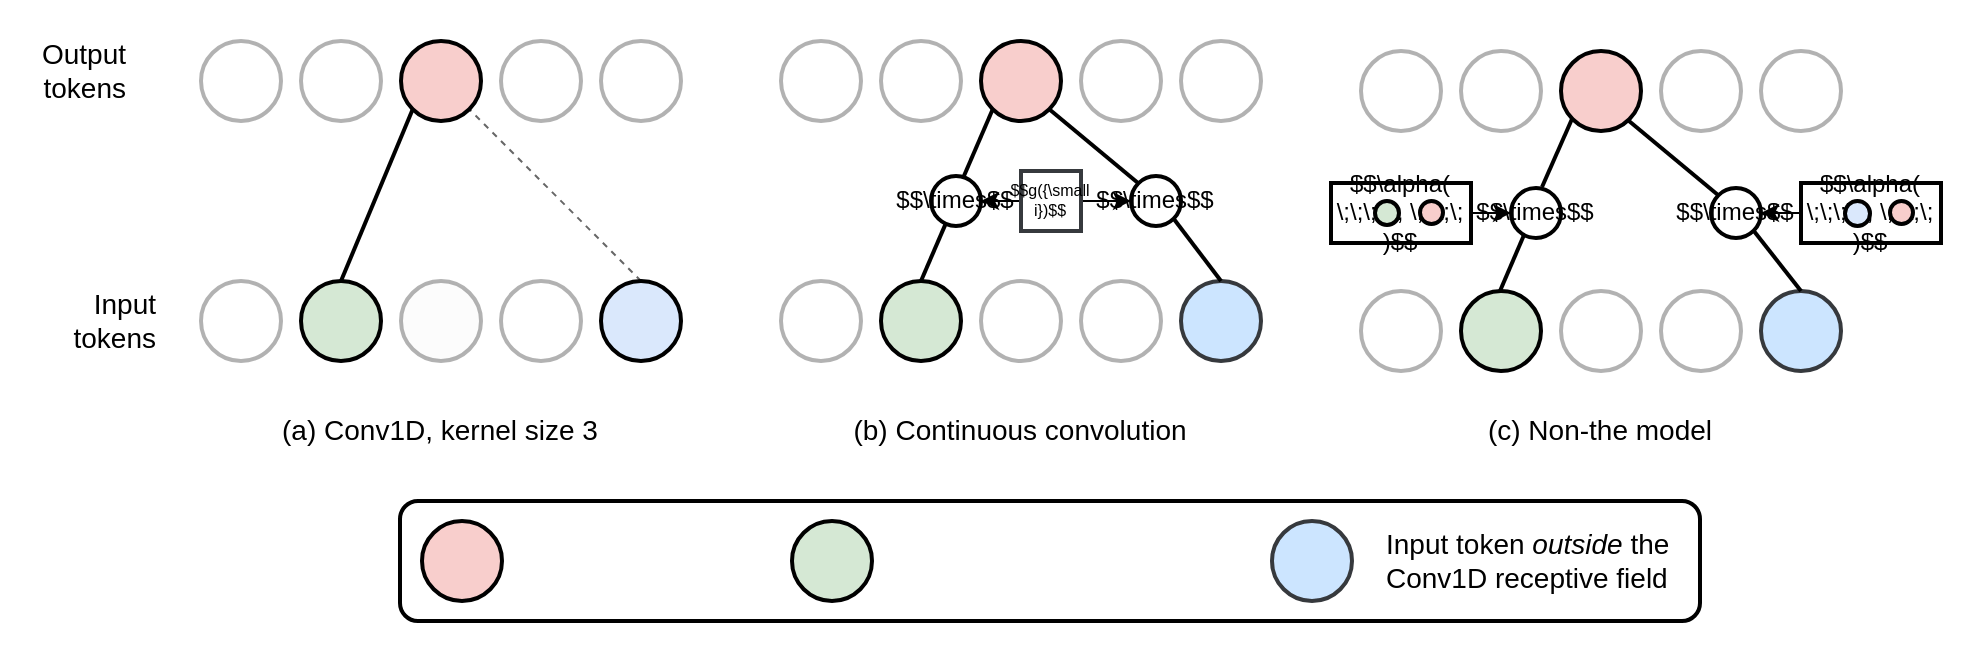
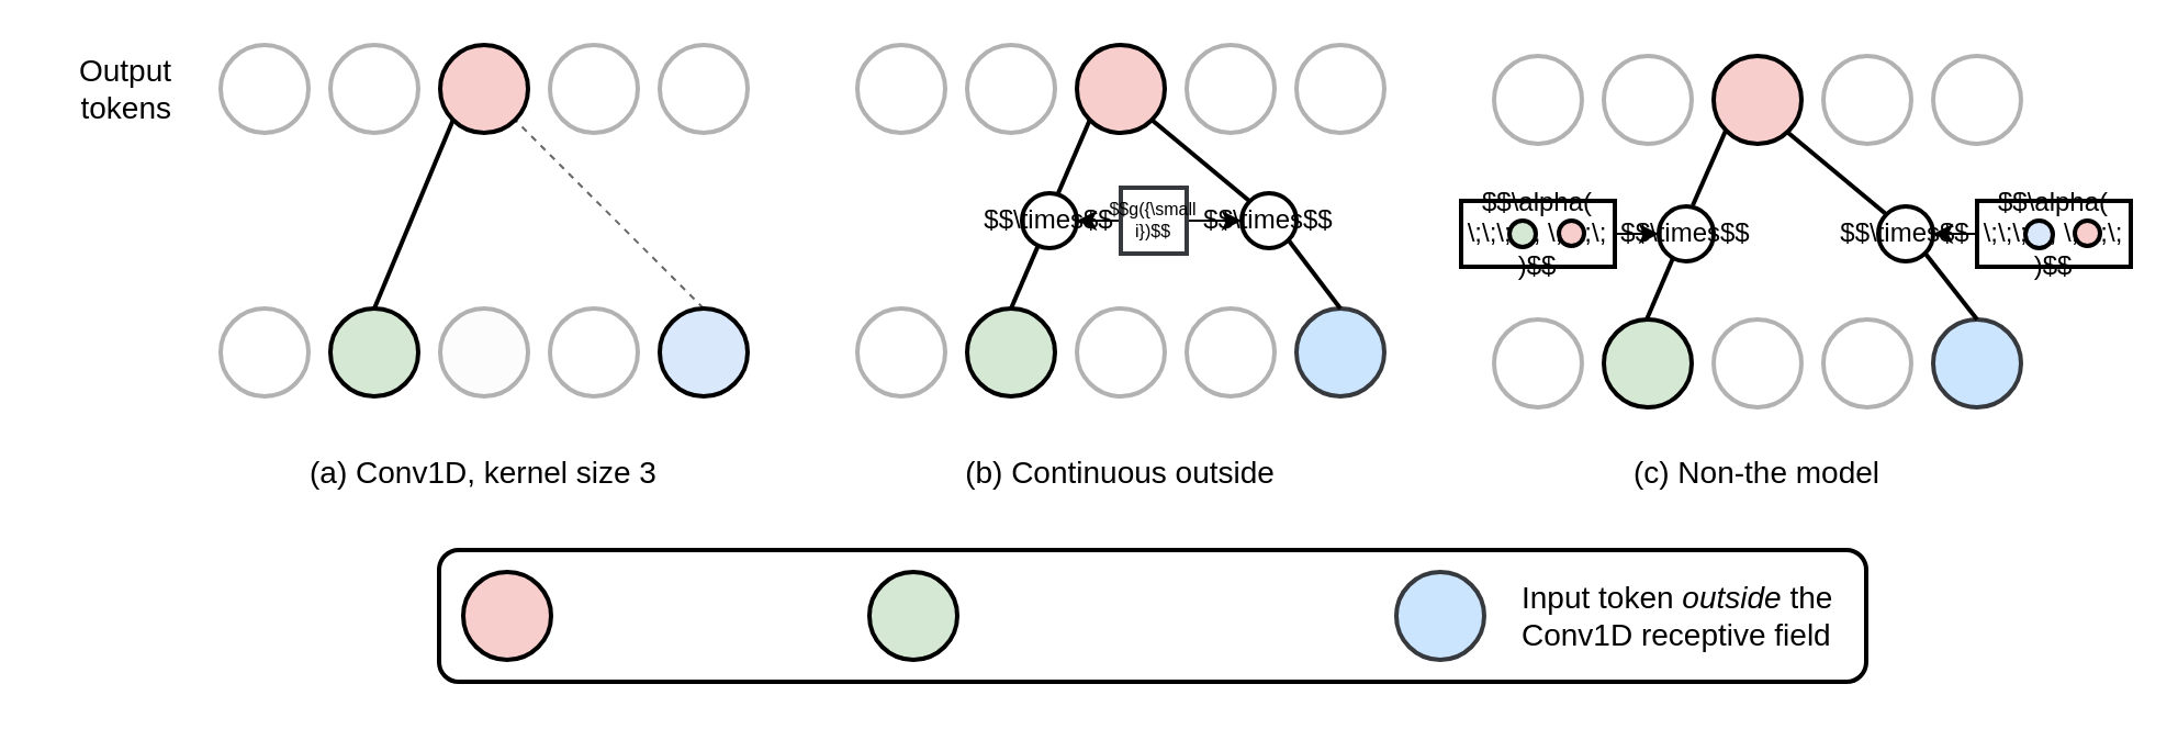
- <mxCell id="14" value="Output tokens" style="text;html=1;strokeColor=none;fillColor=none;align=right;verticalAlign=middle;whiteSpace=wrap;rounded=0;fontSize=14;" parent="1" vertex="1"><mxGeometry x="5" y="20" width="60" height="30" as="geometry" /></mxCell>
+ <mxCell id="14" value="Output tokens" style="text;html=1;strokeColor=none;fillColor=none;align=right;verticalAlign=middle;whiteSpace=wrap;rounded=0;fontSize=14;" parent="1" vertex="1"><mxGeometry x="20" y="25" width="60" height="30" as="geometry" /></mxCell>
- <mxCell id="8" value="Input tokens" style="text;html=1;strokeColor=none;fillColor=none;align=right;verticalAlign=middle;whiteSpace=wrap;rounded=0;fontSize=14;" parent="1" vertex="1"><mxGeometry x="20" y="145" width="60" height="30" as="geometry" /></mxCell>
- <mxCell id="58" value="(b) Continuous convolution" style="text;html=1;strokeColor=none;fillColor=none;align=center;verticalAlign=middle;whiteSpace=wrap;rounded=0;fontSize=14;" parent="1" vertex="1"><mxGeometry x="415" y="200" width="190" height="30" as="geometry" /></mxCell>
+ <mxCell id="58" value="(b) Continuous outside" style="text;html=1;strokeColor=none;fillColor=none;align=center;verticalAlign=middle;whiteSpace=wrap;rounded=0;fontSize=14;" parent="1" vertex="1"><mxGeometry x="415" y="200" width="190" height="30" as="geometry" /></mxCell>
